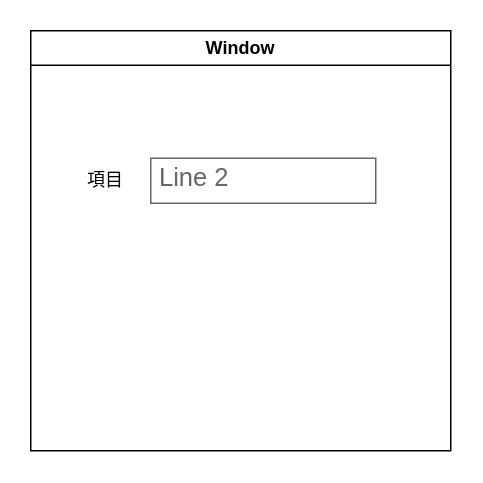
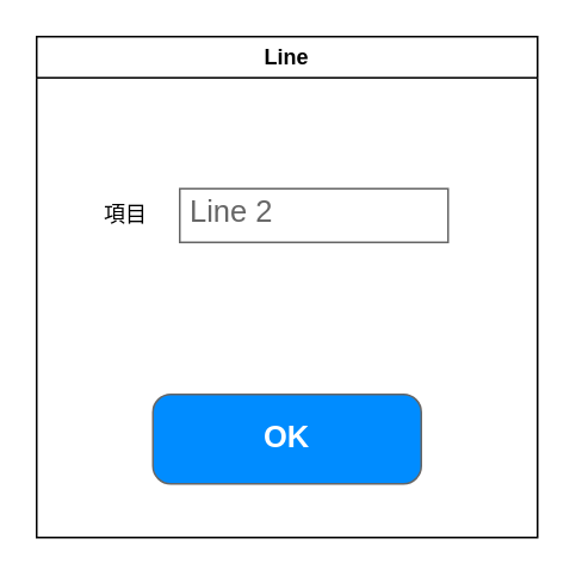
- <mxCell id="2" value="Window" style="swimlane;whiteSpace=wrap;html=1;" vertex="1" parent="1"><mxGeometry x="20" y="20" width="280" height="280" as="geometry" /></mxCell>
+ <mxCell id="2" value="Line" style="swimlane;whiteSpace=wrap;html=1;" vertex="1" parent="1"><mxGeometry x="20" y="20" width="280" height="280" as="geometry" /></mxCell>
+ <mxCell id="4" value="OK" style="strokeWidth=1;shadow=0;dashed=0;align=center;html=1;shape=mxgraph.mockup.buttons.button;strokeColor=#666666;fontColor=#ffffff;mainText=;buttonStyle=round;fontSize=17;fontStyle=1;fillColor=#008cff;whiteSpace=wrap;" vertex="1" parent="2"><mxGeometry x="65" y="200" width="150" height="50" as="geometry" /></mxCell>
